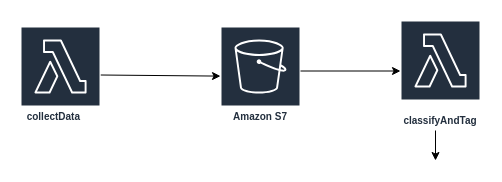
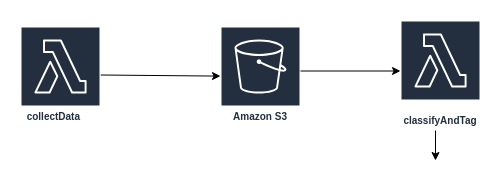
- <mxCell id="5" value="Amazon S7" style="sketch=0;outlineConnect=0;fontColor=#232F3E;gradientColor=none;strokeColor=#ffffff;fillColor=#232F3E;dashed=0;verticalLabelPosition=middle;verticalAlign=bottom;align=center;html=1;whiteSpace=wrap;fontSize=10;fontStyle=1;spacing=3;shape=mxgraph.aws4.productIcon;prIcon=mxgraph.aws4.s3;" parent="1" vertex="1"><mxGeometry x="220" y="26" width="80" height="100" as="geometry" /></mxCell>
+ <mxCell id="5" value="Amazon S3" style="sketch=0;outlineConnect=0;fontColor=#232F3E;gradientColor=none;strokeColor=#ffffff;fillColor=#232F3E;dashed=0;verticalLabelPosition=middle;verticalAlign=bottom;align=center;html=1;whiteSpace=wrap;fontSize=10;fontStyle=1;spacing=3;shape=mxgraph.aws4.productIcon;prIcon=mxgraph.aws4.s3;" parent="1" vertex="1"><mxGeometry x="220" y="26" width="80" height="100" as="geometry" /></mxCell>
